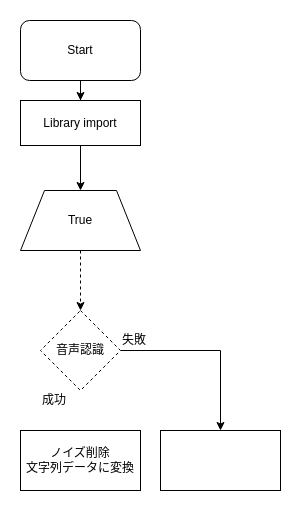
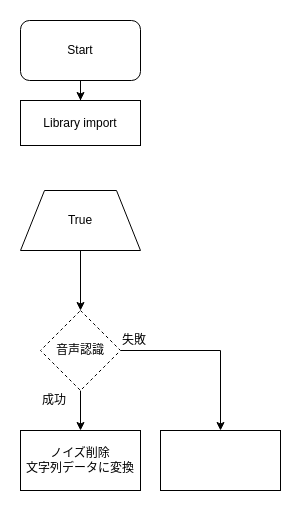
- <mxCell id="7" value="" style="edgeStyle=orthogonalEdgeStyle;rounded=0;orthogonalLoop=1;jettySize=auto;html=1;" edge="1" parent="1" source="8" target="14"><mxGeometry relative="1" as="geometry" /></mxCell>
- <mxCell id="13" value="" style="edgeStyle=orthogonalEdgeStyle;rounded=0;orthogonalLoop=1;jettySize=auto;html=1;dashed=1;" edge="1" parent="1" source="14" target="4"><mxGeometry relative="1" as="geometry" /></mxCell>
+ <mxCell id="13" value="" style="edgeStyle=orthogonalEdgeStyle;rounded=0;orthogonalLoop=1;jettySize=auto;html=1;" edge="1" parent="1" source="14" target="4"><mxGeometry relative="1" as="geometry" /></mxCell>
+ <mxCell id="2" value="" style="edgeStyle=orthogonalEdgeStyle;rounded=0;orthogonalLoop=1;jettySize=auto;html=1;" edge="1" parent="1" source="4" target="10"><mxGeometry relative="1" as="geometry" /></mxCell>
